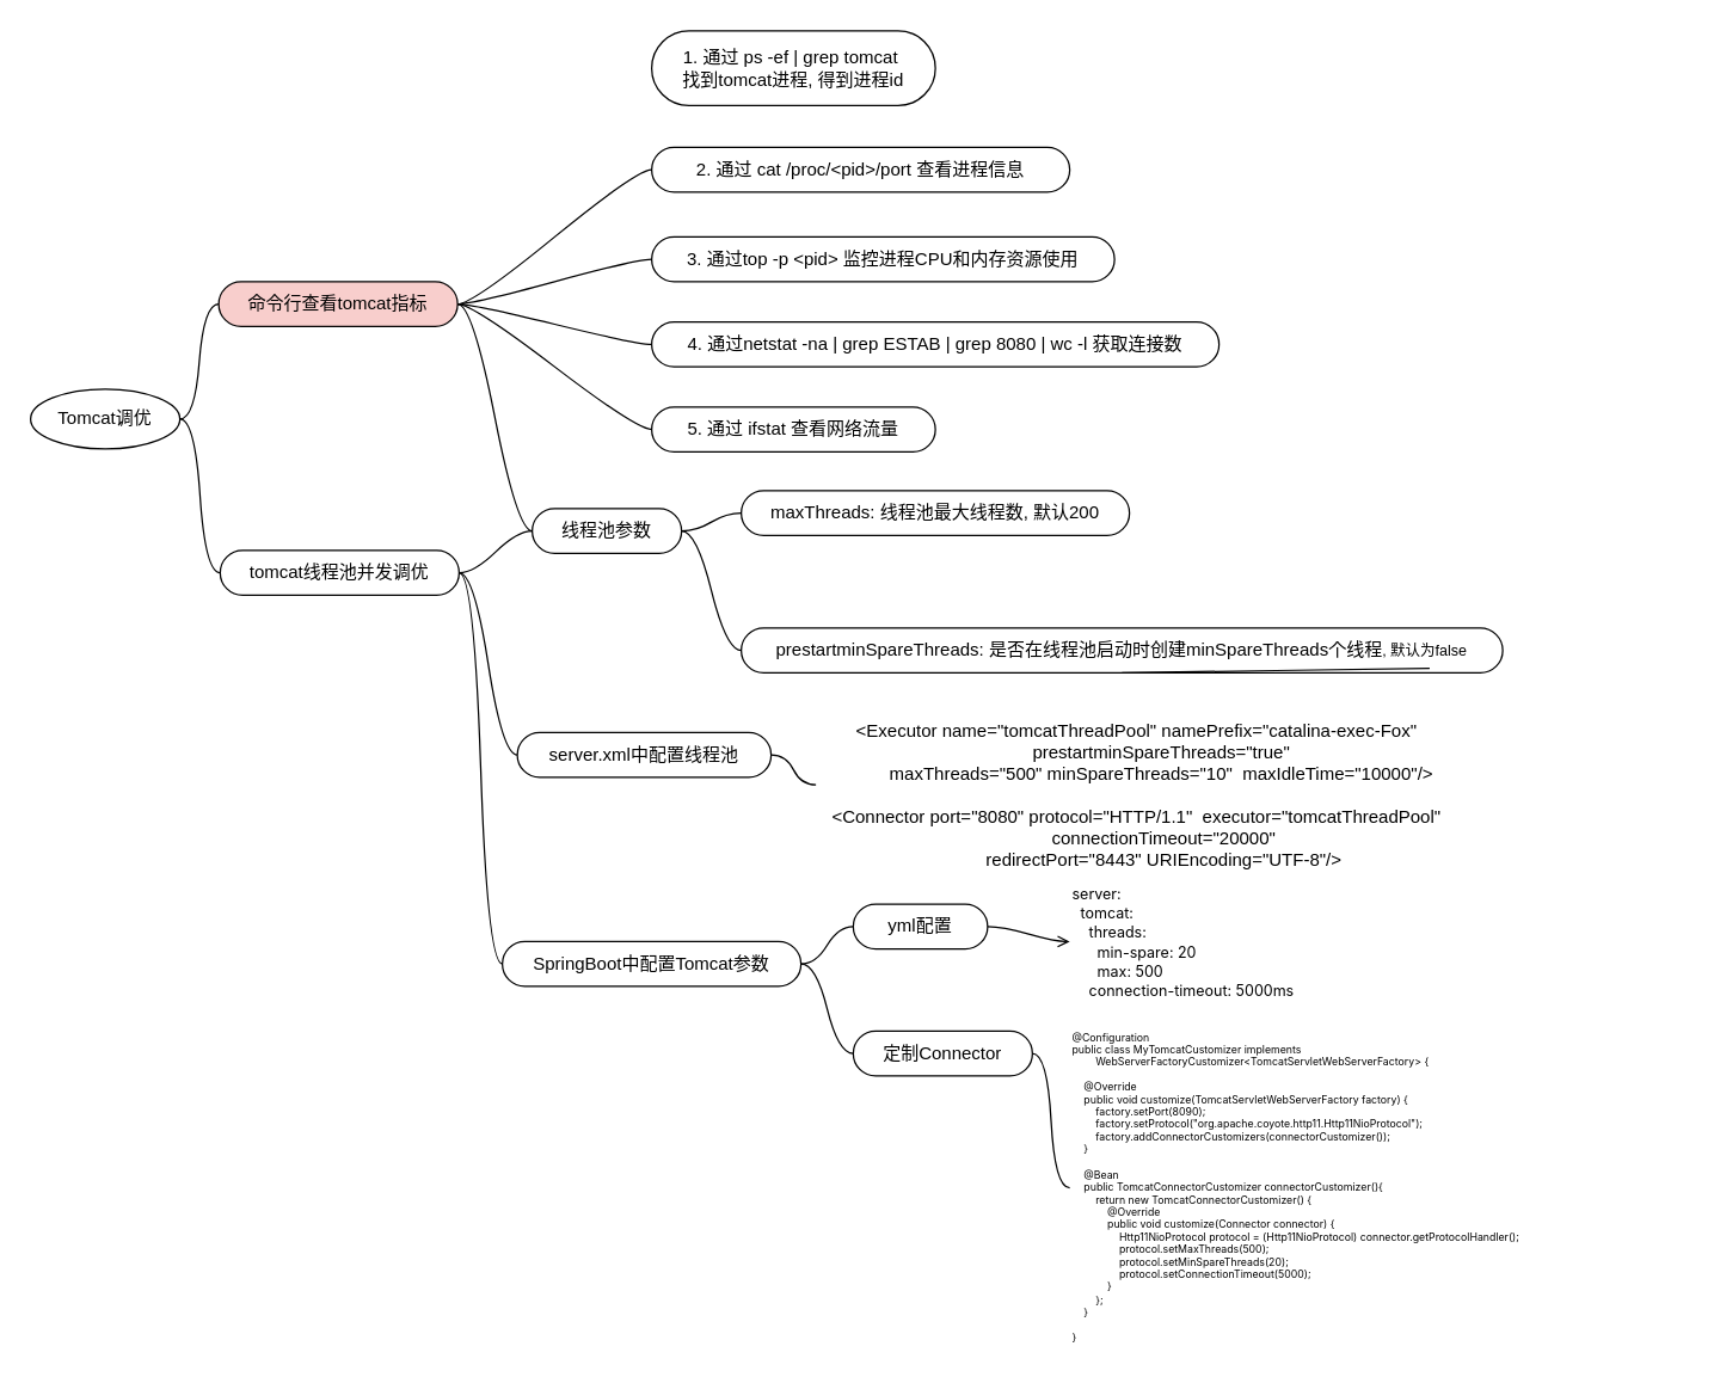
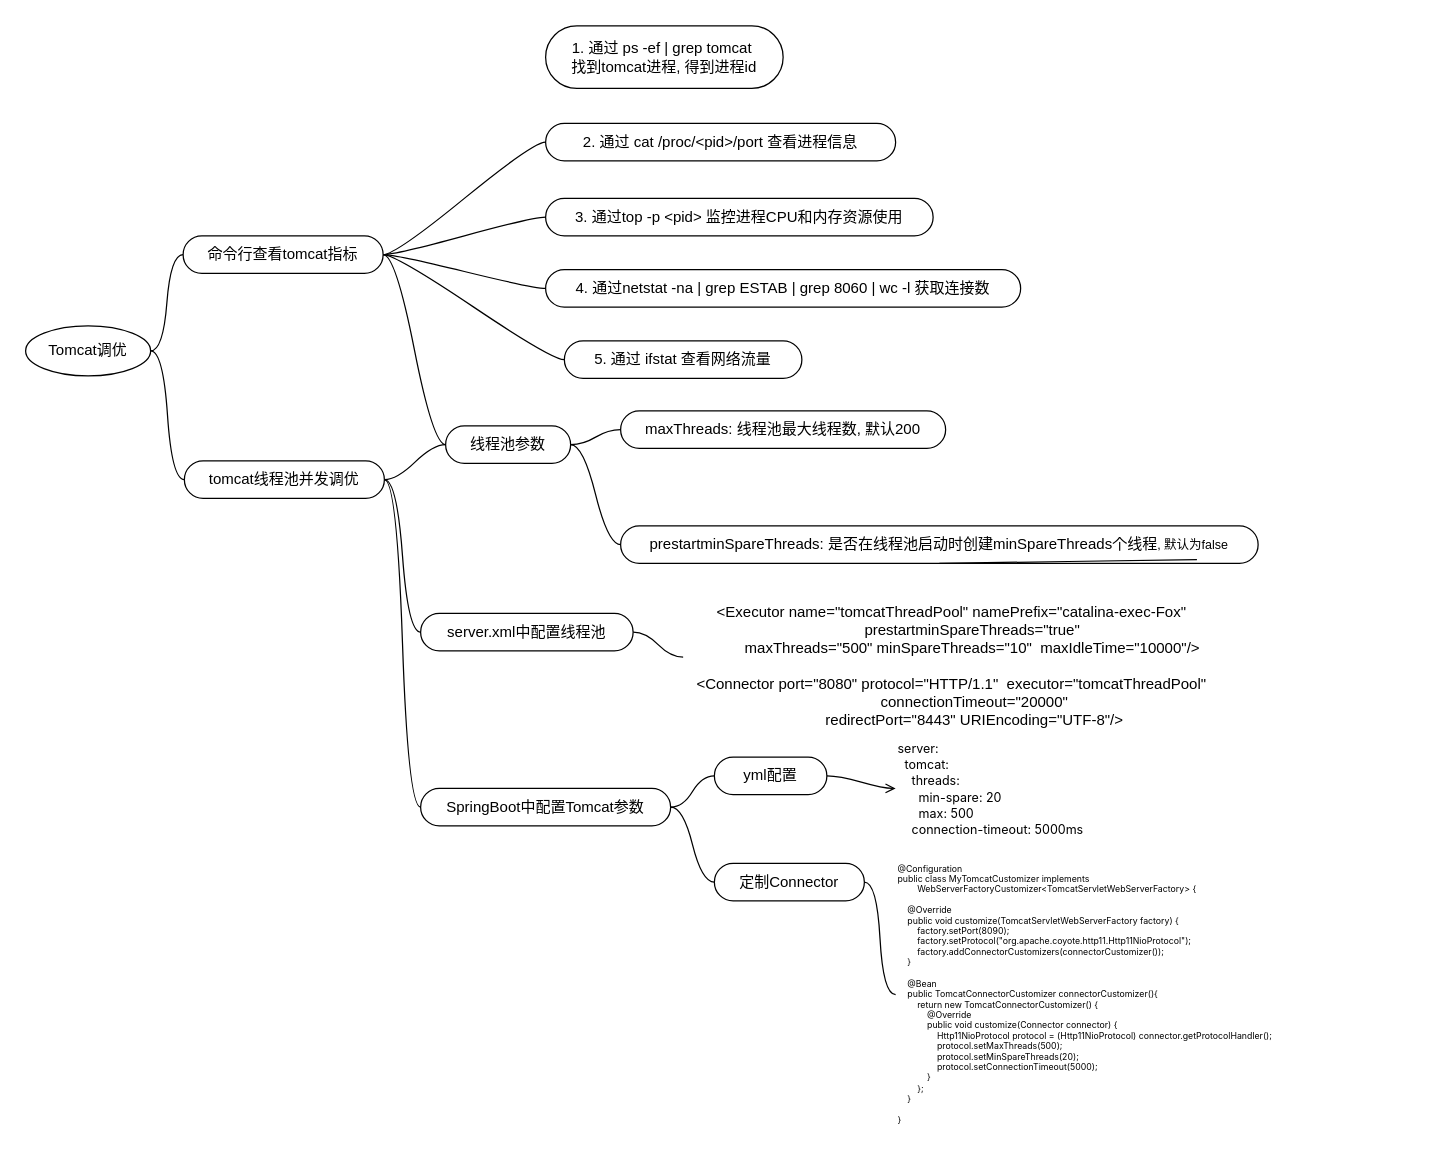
- <mxCell id="10" value="命令行查看tomcat指标" style="whiteSpace=wrap;html=1;rounded=1;arcSize=50;align=center;verticalAlign=middle;strokeWidth=1;autosize=1;spacing=4;treeFolding=1;treeMoving=1;newEdgeStyle={&quot;edgeStyle&quot;:&quot;entityRelationEdgeStyle&quot;,&quot;startArrow&quot;:&quot;none&quot;,&quot;endArrow&quot;:&quot;none&quot;,&quot;segment&quot;:10,&quot;curved&quot;:1,&quot;sourcePerimeterSpacing&quot;:0,&quot;targetPerimeterSpacing&quot;:0};fillColor=#f8cecc;" vertex="1" parent="1"><mxGeometry x="146" y="188" width="160" height="30" as="geometry" /></mxCell>
+ <mxCell id="10" value="命令行查看tomcat指标" style="whiteSpace=wrap;html=1;rounded=1;arcSize=50;align=center;verticalAlign=middle;strokeWidth=1;autosize=1;spacing=4;treeFolding=1;treeMoving=1;newEdgeStyle={&quot;edgeStyle&quot;:&quot;entityRelationEdgeStyle&quot;,&quot;startArrow&quot;:&quot;none&quot;,&quot;endArrow&quot;:&quot;none&quot;,&quot;segment&quot;:10,&quot;curved&quot;:1,&quot;sourcePerimeterSpacing&quot;:0,&quot;targetPerimeterSpacing&quot;:0};" vertex="1" parent="1"><mxGeometry x="146" y="188" width="160" height="30" as="geometry" /></mxCell>
- <mxCell id="14" value="4. 通过netstat -na | grep ESTAB | grep 8080 | wc -l 获取连接数" style="whiteSpace=wrap;html=1;rounded=1;arcSize=50;align=center;verticalAlign=middle;strokeWidth=1;autosize=1;spacing=4;treeFolding=1;treeMoving=1;newEdgeStyle={&quot;edgeStyle&quot;:&quot;entityRelationEdgeStyle&quot;,&quot;startArrow&quot;:&quot;none&quot;,&quot;endArrow&quot;:&quot;none&quot;,&quot;segment&quot;:10,&quot;curved&quot;:1,&quot;sourcePerimeterSpacing&quot;:0,&quot;targetPerimeterSpacing&quot;:0};" vertex="1" parent="1"><mxGeometry x="436" y="215" width="380" height="30" as="geometry" /></mxCell>
+ <mxCell id="14" value="4. 通过netstat -na | grep ESTAB | grep 8060 | wc -l 获取连接数" style="whiteSpace=wrap;html=1;rounded=1;arcSize=50;align=center;verticalAlign=middle;strokeWidth=1;autosize=1;spacing=4;treeFolding=1;treeMoving=1;newEdgeStyle={&quot;edgeStyle&quot;:&quot;entityRelationEdgeStyle&quot;,&quot;startArrow&quot;:&quot;none&quot;,&quot;endArrow&quot;:&quot;none&quot;,&quot;segment&quot;:10,&quot;curved&quot;:1,&quot;sourcePerimeterSpacing&quot;:0,&quot;targetPerimeterSpacing&quot;:0};" vertex="1" parent="1"><mxGeometry x="436" y="215" width="380" height="30" as="geometry" /></mxCell>
- <mxCell id="15" value="5. 通过 ifstat 查看网络流量" style="whiteSpace=wrap;html=1;rounded=1;arcSize=50;align=center;verticalAlign=middle;strokeWidth=1;autosize=1;spacing=4;treeFolding=1;treeMoving=1;newEdgeStyle={&quot;edgeStyle&quot;:&quot;entityRelationEdgeStyle&quot;,&quot;startArrow&quot;:&quot;none&quot;,&quot;endArrow&quot;:&quot;none&quot;,&quot;segment&quot;:10,&quot;curved&quot;:1,&quot;sourcePerimeterSpacing&quot;:0,&quot;targetPerimeterSpacing&quot;:0};" vertex="1" parent="1"><mxGeometry x="436" y="272" width="190" height="30" as="geometry" /></mxCell>
+ <mxCell id="15" value="5. 通过 ifstat 查看网络流量" style="whiteSpace=wrap;html=1;rounded=1;arcSize=50;align=center;verticalAlign=middle;strokeWidth=1;autosize=1;spacing=4;treeFolding=1;treeMoving=1;newEdgeStyle={&quot;edgeStyle&quot;:&quot;entityRelationEdgeStyle&quot;,&quot;startArrow&quot;:&quot;none&quot;,&quot;endArrow&quot;:&quot;none&quot;,&quot;segment&quot;:10,&quot;curved&quot;:1,&quot;sourcePerimeterSpacing&quot;:0,&quot;targetPerimeterSpacing&quot;:0};" vertex="1" parent="1"><mxGeometry x="451" y="272" width="190" height="30" as="geometry" /></mxCell>
- <mxCell id="27" value="server.xml中配置线程池" style="whiteSpace=wrap;html=1;rounded=1;arcSize=50;align=center;verticalAlign=middle;strokeWidth=1;autosize=1;spacing=4;treeFolding=1;treeMoving=1;newEdgeStyle={&quot;edgeStyle&quot;:&quot;entityRelationEdgeStyle&quot;,&quot;startArrow&quot;:&quot;none&quot;,&quot;endArrow&quot;:&quot;none&quot;,&quot;segment&quot;:10,&quot;curved&quot;:1,&quot;sourcePerimeterSpacing&quot;:0,&quot;targetPerimeterSpacing&quot;:0};" vertex="1" parent="1"><mxGeometry x="346" y="490" width="170" height="30" as="geometry" /></mxCell>
+ <mxCell id="27" value="server.xml中配置线程池" style="whiteSpace=wrap;html=1;rounded=1;arcSize=50;align=center;verticalAlign=middle;strokeWidth=1;autosize=1;spacing=4;treeFolding=1;treeMoving=1;newEdgeStyle={&quot;edgeStyle&quot;:&quot;entityRelationEdgeStyle&quot;,&quot;startArrow&quot;:&quot;none&quot;,&quot;endArrow&quot;:&quot;none&quot;,&quot;segment&quot;:10,&quot;curved&quot;:1,&quot;sourcePerimeterSpacing&quot;:0,&quot;targetPerimeterSpacing&quot;:0};" vertex="1" parent="1"><mxGeometry x="336" y="490" width="170" height="30" as="geometry" /></mxCell>
